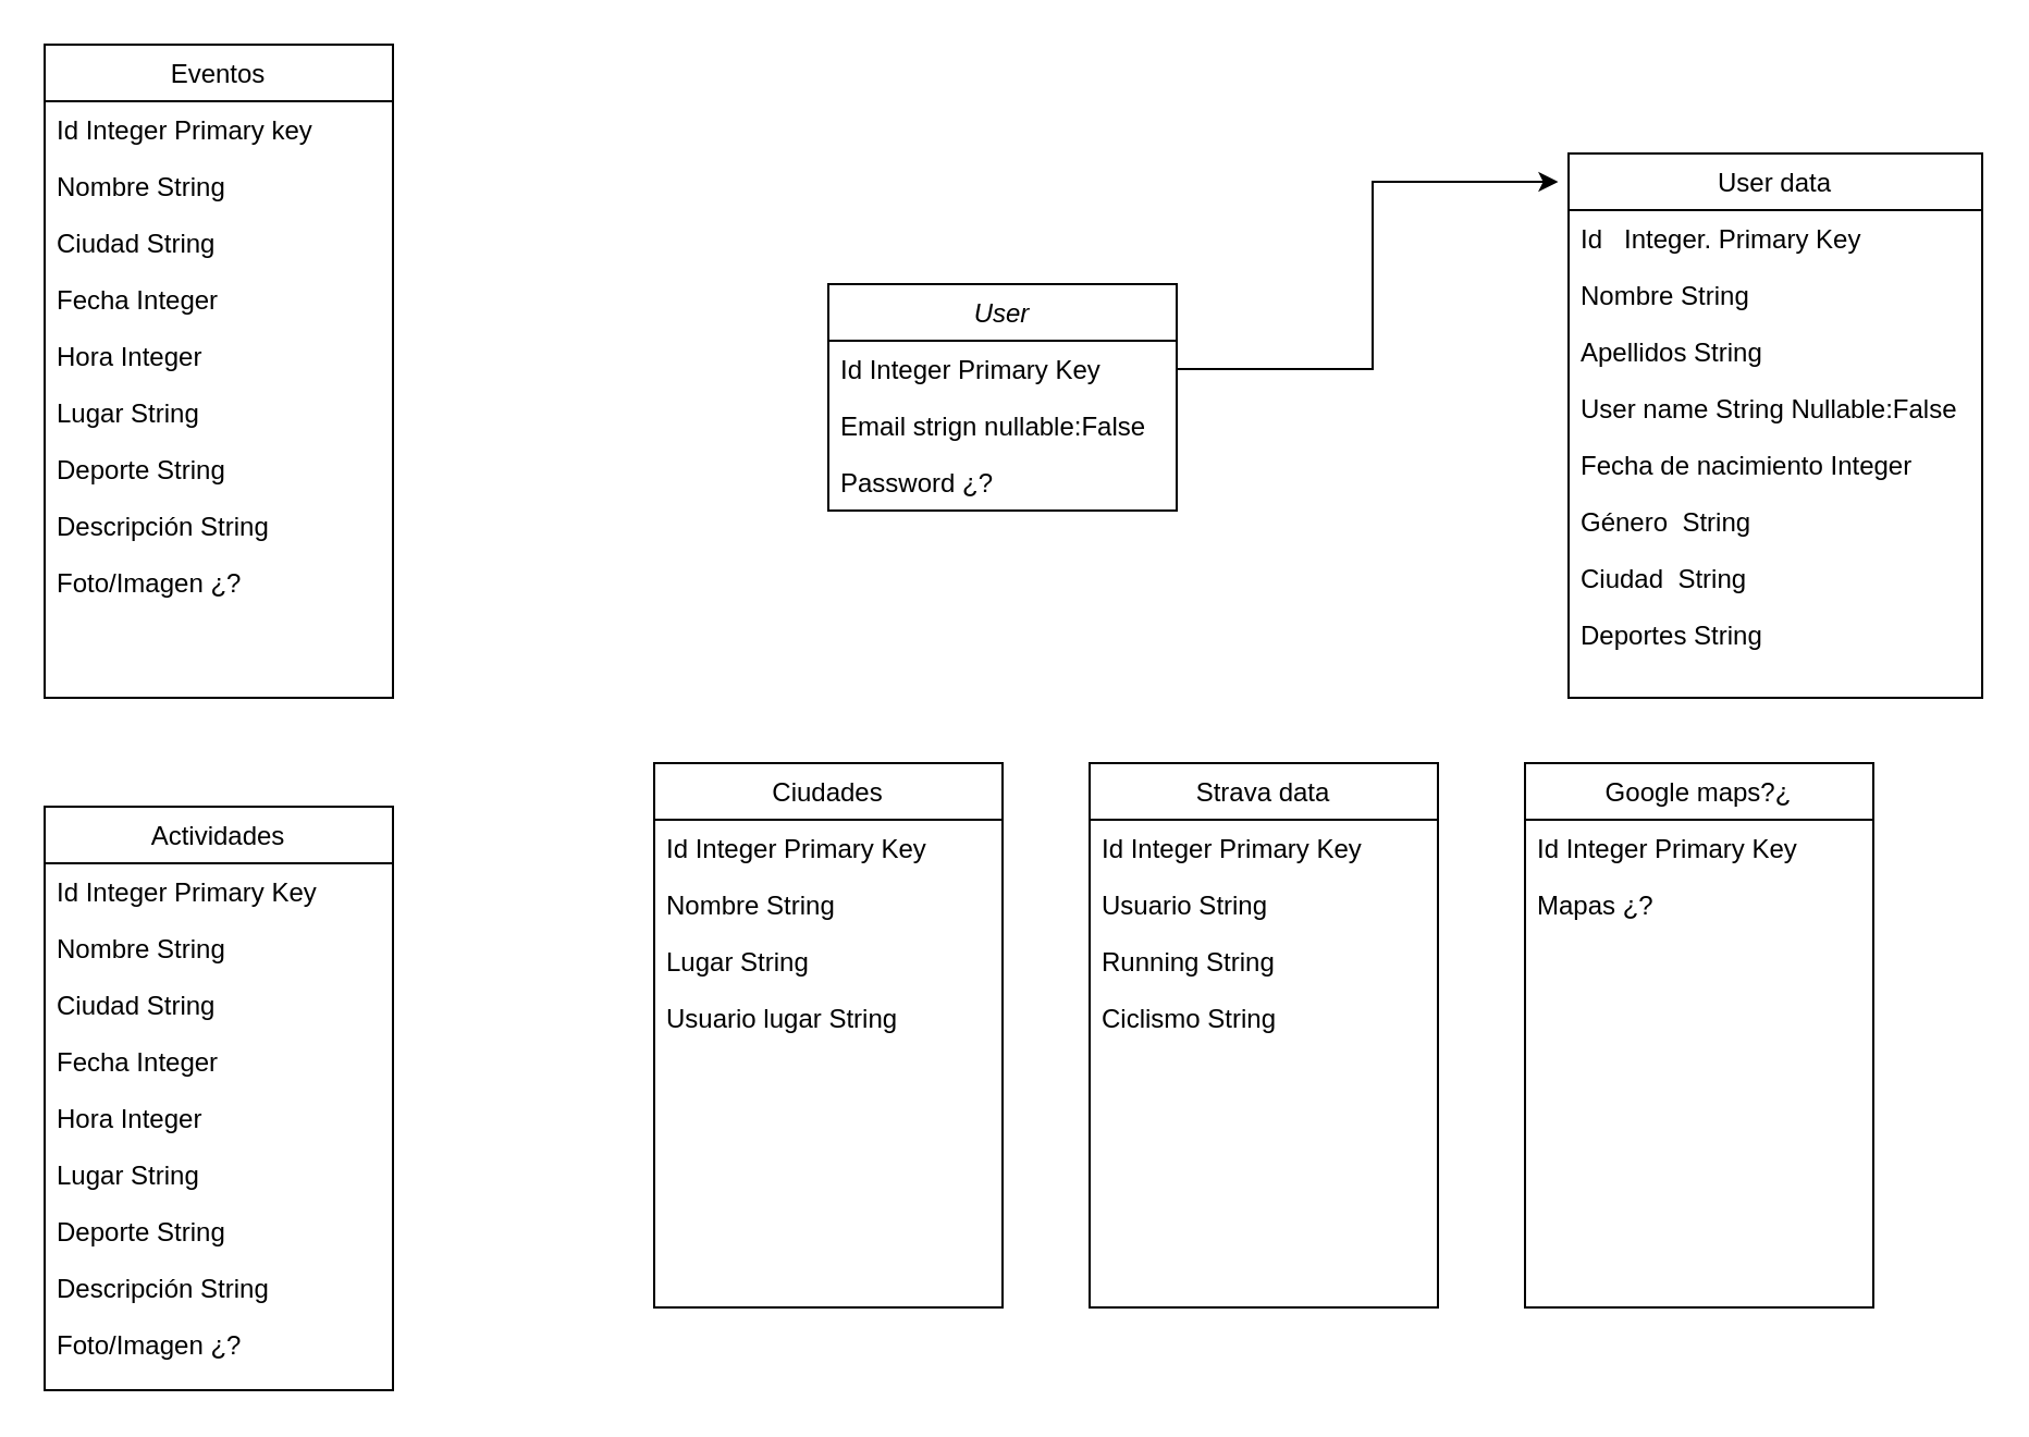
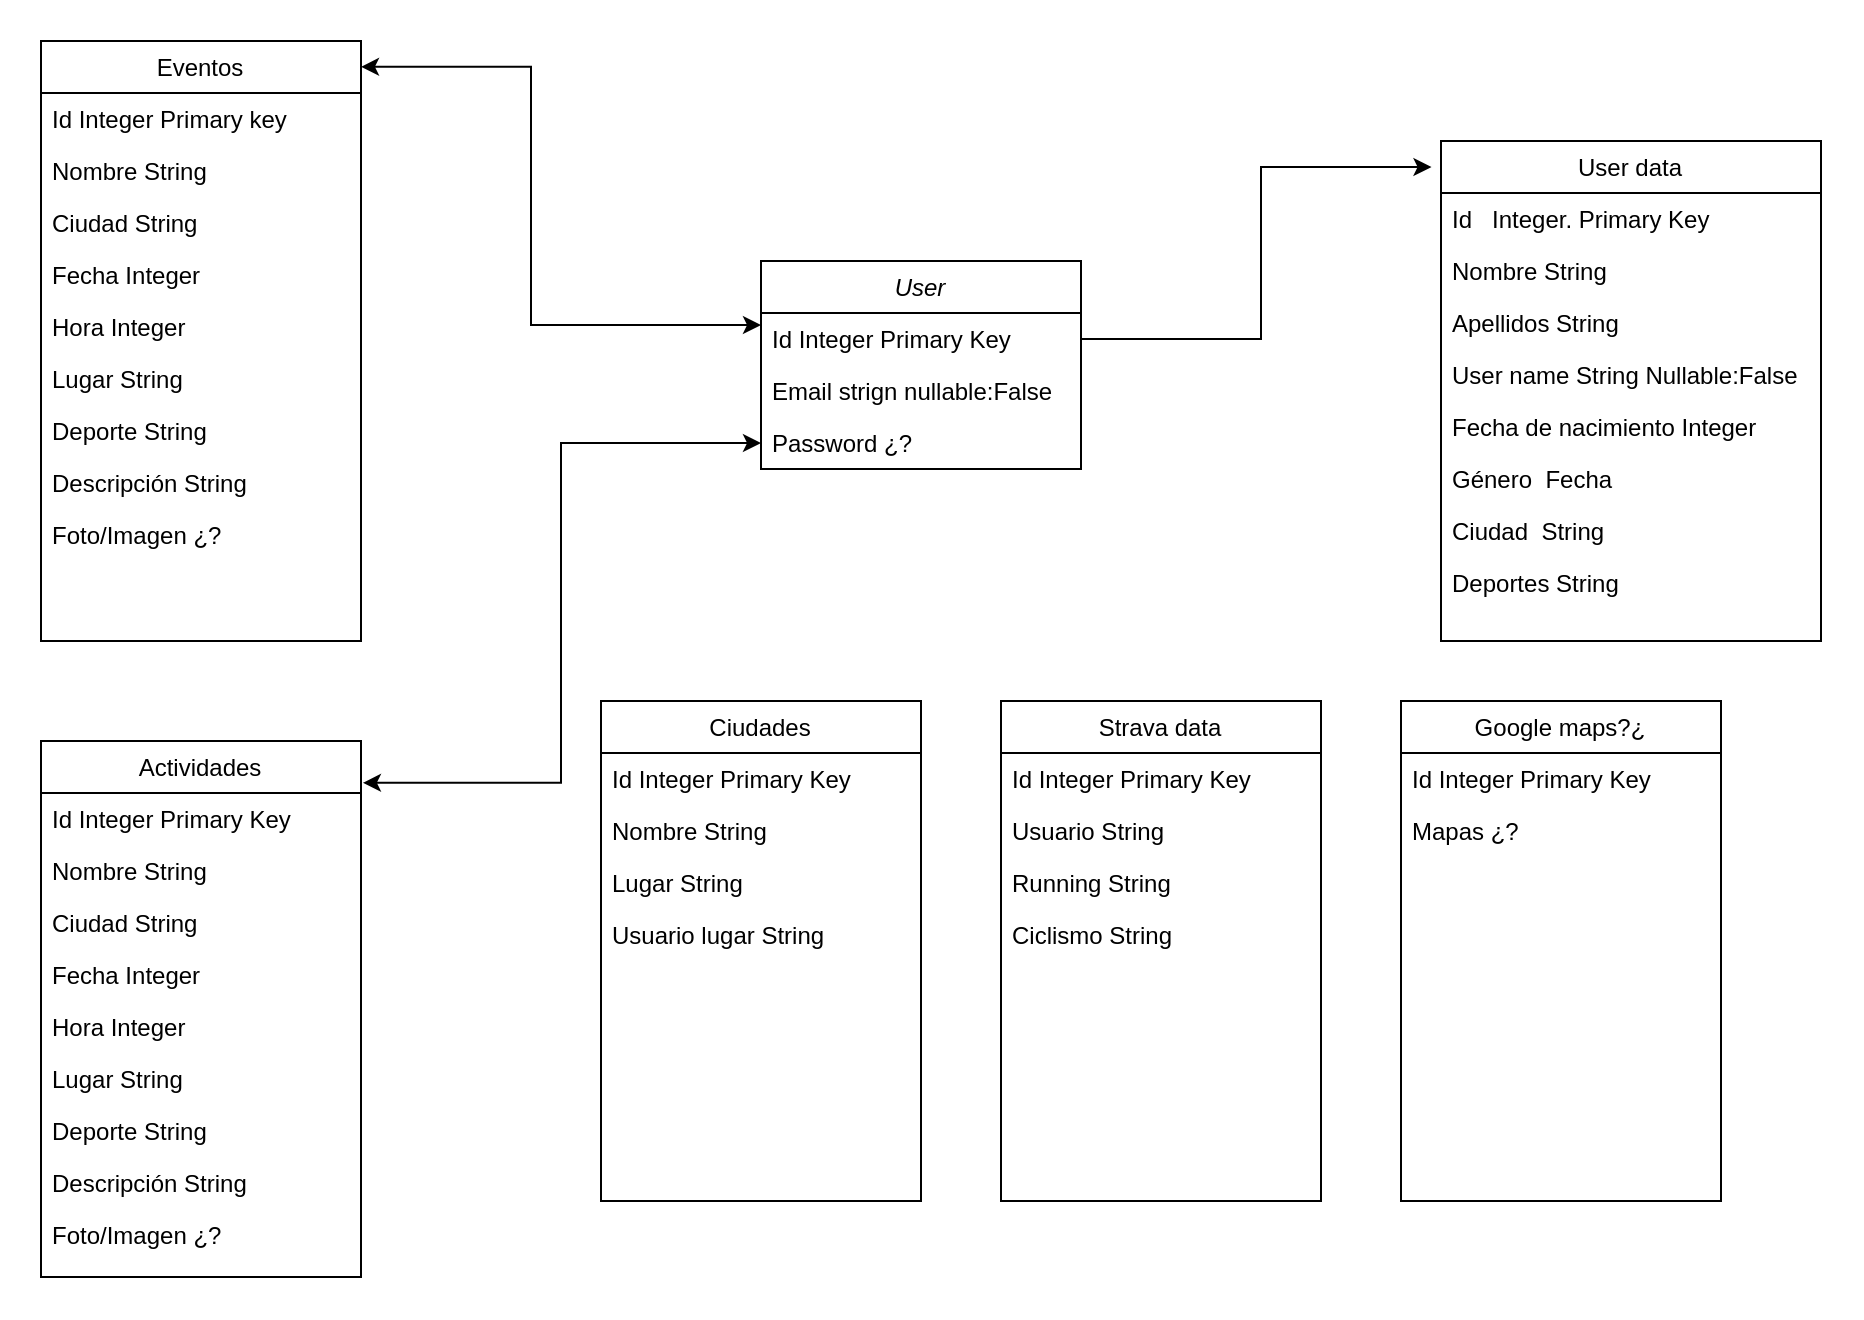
+ <mxCell id="2" style="edgeStyle=orthogonalEdgeStyle;rounded=0;orthogonalLoop=1;jettySize=auto;html=1;entryX=1;entryY=0.043;entryDx=0;entryDy=0;entryPerimeter=0;startArrow=classic;startFill=1;" parent="1" source="3" target="16" edge="1"><mxGeometry relative="1" as="geometry"><Array as="points"><mxPoint x="265" y="162" /><mxPoint x="265" y="33" /></Array></mxGeometry></mxCell>
- <mxCell id="13" value="Género  String" style="text;align=left;verticalAlign=top;spacingLeft=4;spacingRight=4;overflow=hidden;rotatable=0;points=[[0,0.5],[1,0.5]];portConstraint=eastwest;rounded=0;shadow=0;html=0;" parent="7" vertex="1"><mxGeometry y="156" width="190" height="26" as="geometry" /></mxCell>
+ <mxCell id="13" value="Género  Fecha" style="text;align=left;verticalAlign=top;spacingLeft=4;spacingRight=4;overflow=hidden;rotatable=0;points=[[0,0.5],[1,0.5]];portConstraint=eastwest;rounded=0;shadow=0;html=0;" parent="7" vertex="1"><mxGeometry y="156" width="190" height="26" as="geometry" /></mxCell>
+ <mxCell id="36" style="rounded=0;orthogonalLoop=1;jettySize=auto;html=1;entryX=1.006;entryY=0.078;entryDx=0;entryDy=0;entryPerimeter=0;elbow=vertical;edgeStyle=orthogonalEdgeStyle;startArrow=classic;startFill=1;" parent="1" source="6" target="26" edge="1"><mxGeometry relative="1" as="geometry" /></mxCell>
